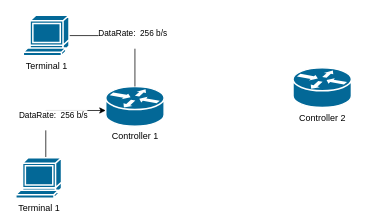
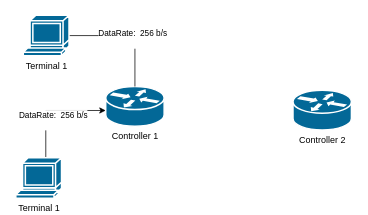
- <mxCell id="5" value="Controller 2" style="shape=mxgraph.cisco.routers.router;sketch=0;html=1;pointerEvents=1;dashed=0;fillColor=#036897;strokeColor=#ffffff;strokeWidth=2;verticalLabelPosition=bottom;verticalAlign=top;align=center;outlineConnect=0;" vertex="1" parent="1"><mxGeometry x="390" y="90" width="78" height="53" as="geometry" /></mxCell>
+ <mxCell id="5" value="Controller 2" style="shape=mxgraph.cisco.routers.router;sketch=0;html=1;pointerEvents=1;dashed=0;fillColor=#036897;strokeColor=#ffffff;strokeWidth=2;verticalLabelPosition=bottom;verticalAlign=top;align=center;outlineConnect=0;" vertex="1" parent="1"><mxGeometry x="390" y="120" width="78" height="53" as="geometry" /></mxCell>
